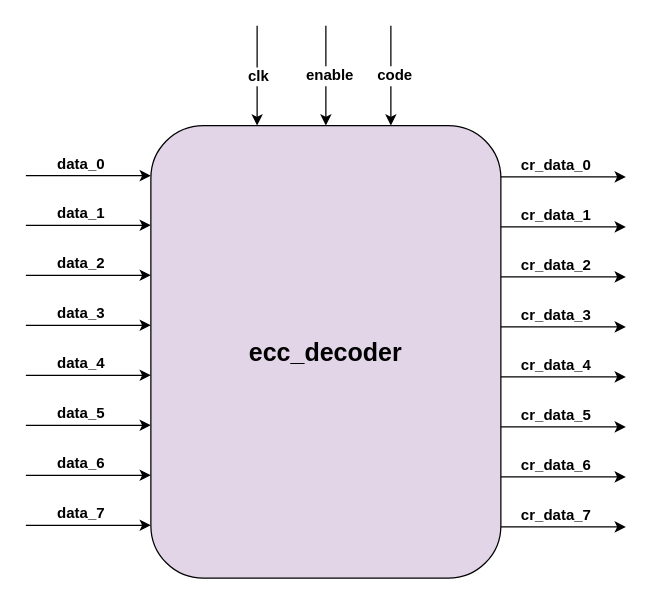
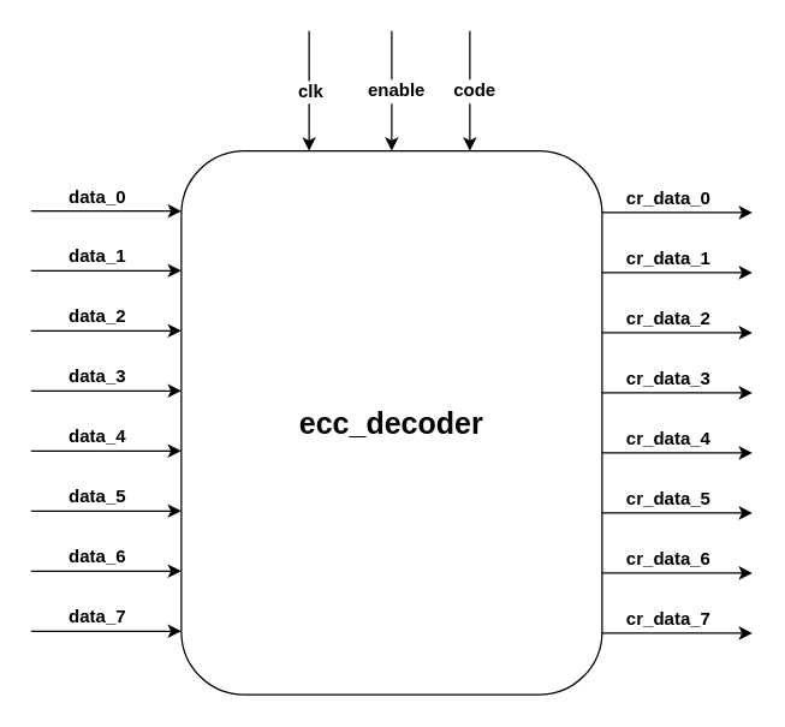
- <mxCell id="2" value="&lt;b&gt;&lt;font style=&quot;font-size: 20px;&quot;&gt;ecc_decoder&lt;/font&gt;&lt;/b&gt;" style="rounded=1;whiteSpace=wrap;html=1;fillColor=#e1d5e7;" parent="1" vertex="1"><mxGeometry x="120" y="100" width="280" height="362" as="geometry" /></mxCell>
+ <mxCell id="2" value="&lt;b&gt;&lt;font style=&quot;font-size: 20px;&quot;&gt;ecc_decoder&lt;/font&gt;&lt;/b&gt;" style="rounded=1;whiteSpace=wrap;html=1;" parent="1" vertex="1"><mxGeometry x="120" y="100" width="280" height="362" as="geometry" /></mxCell>
